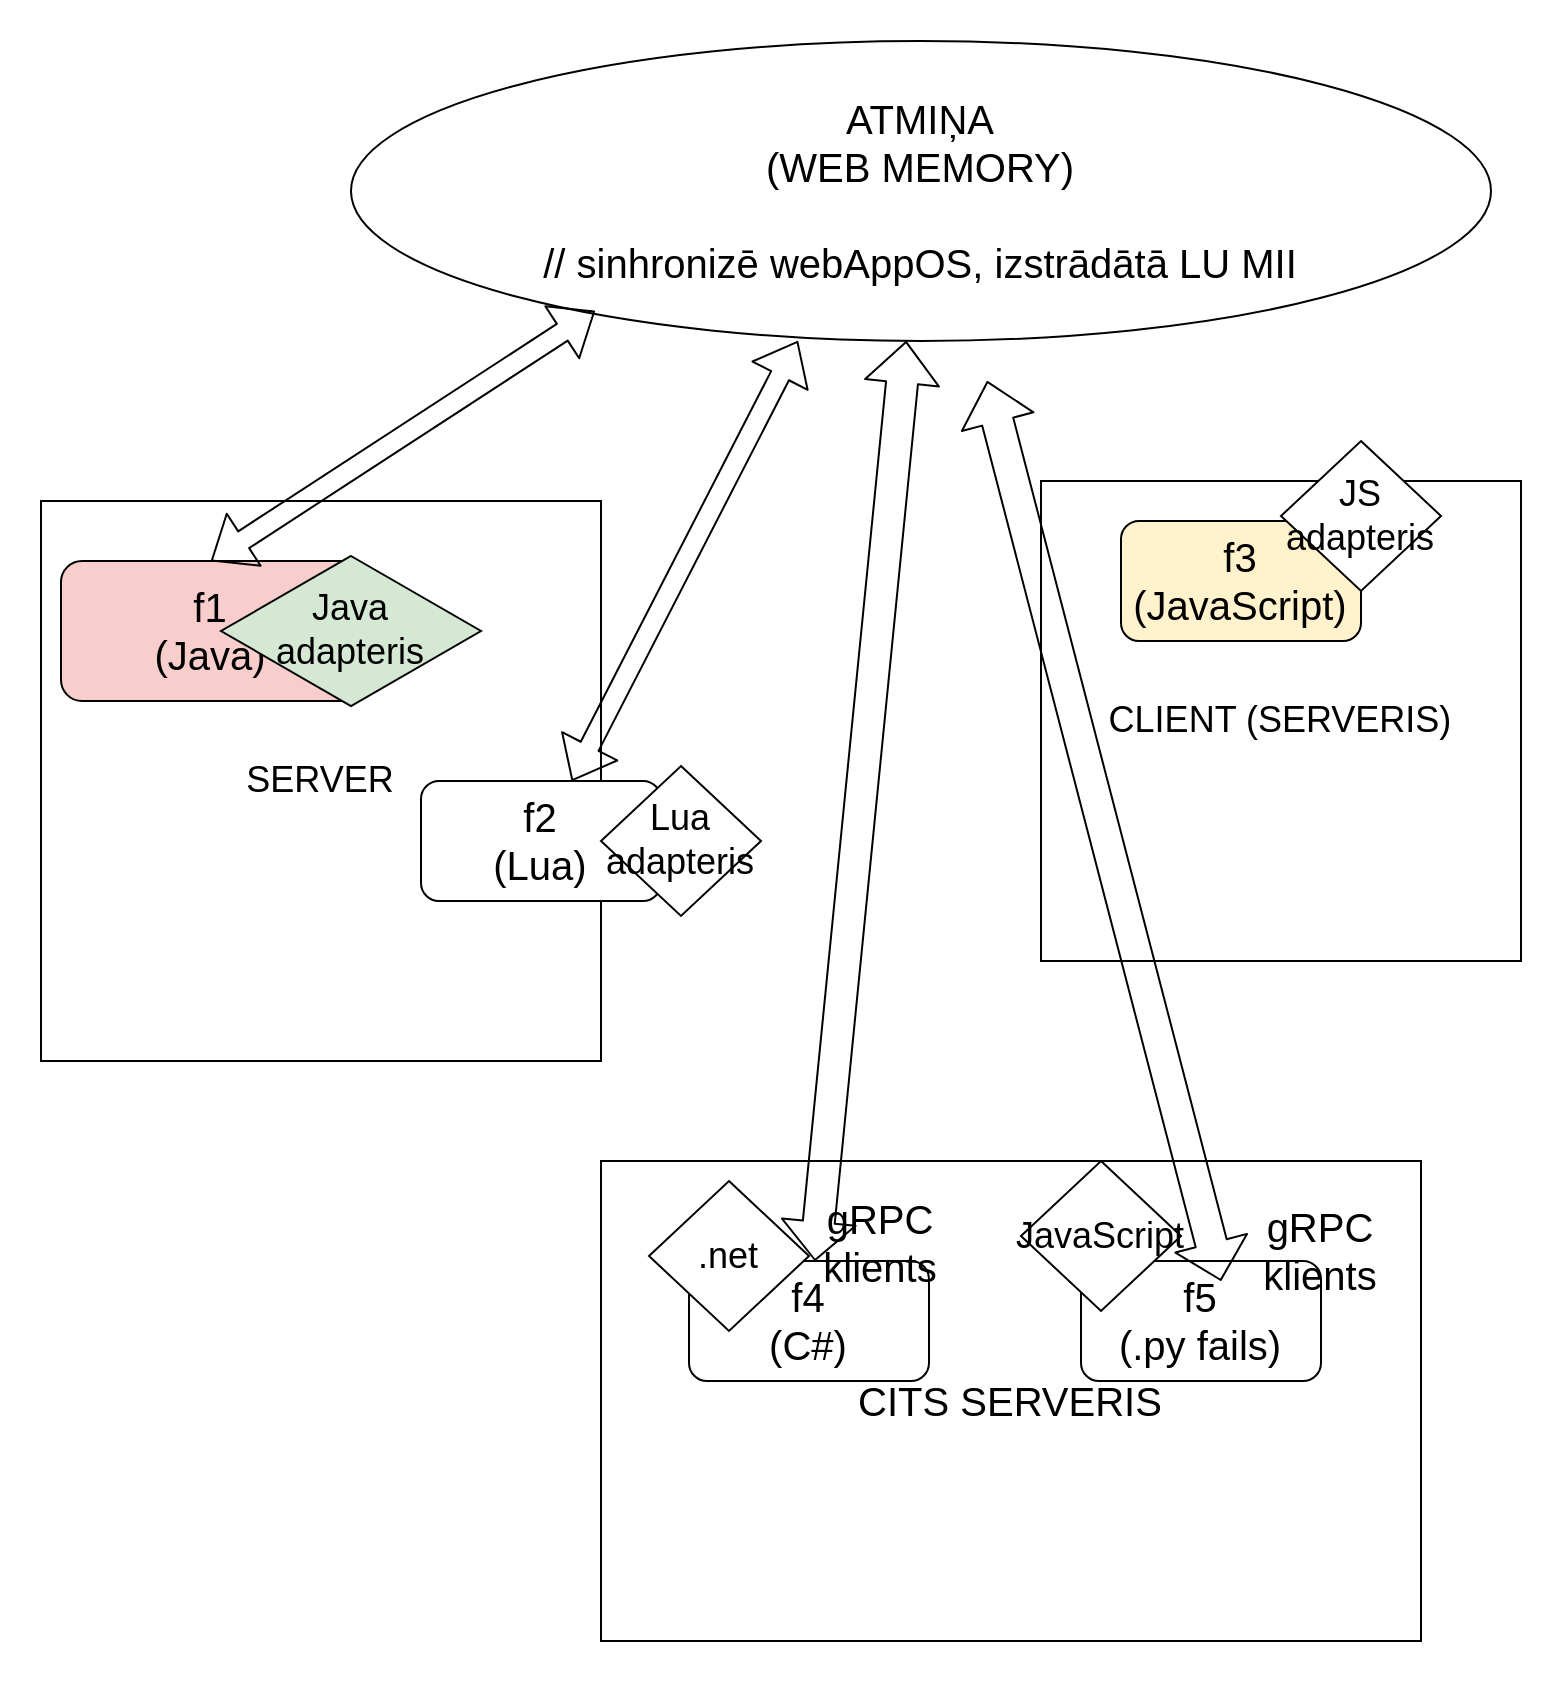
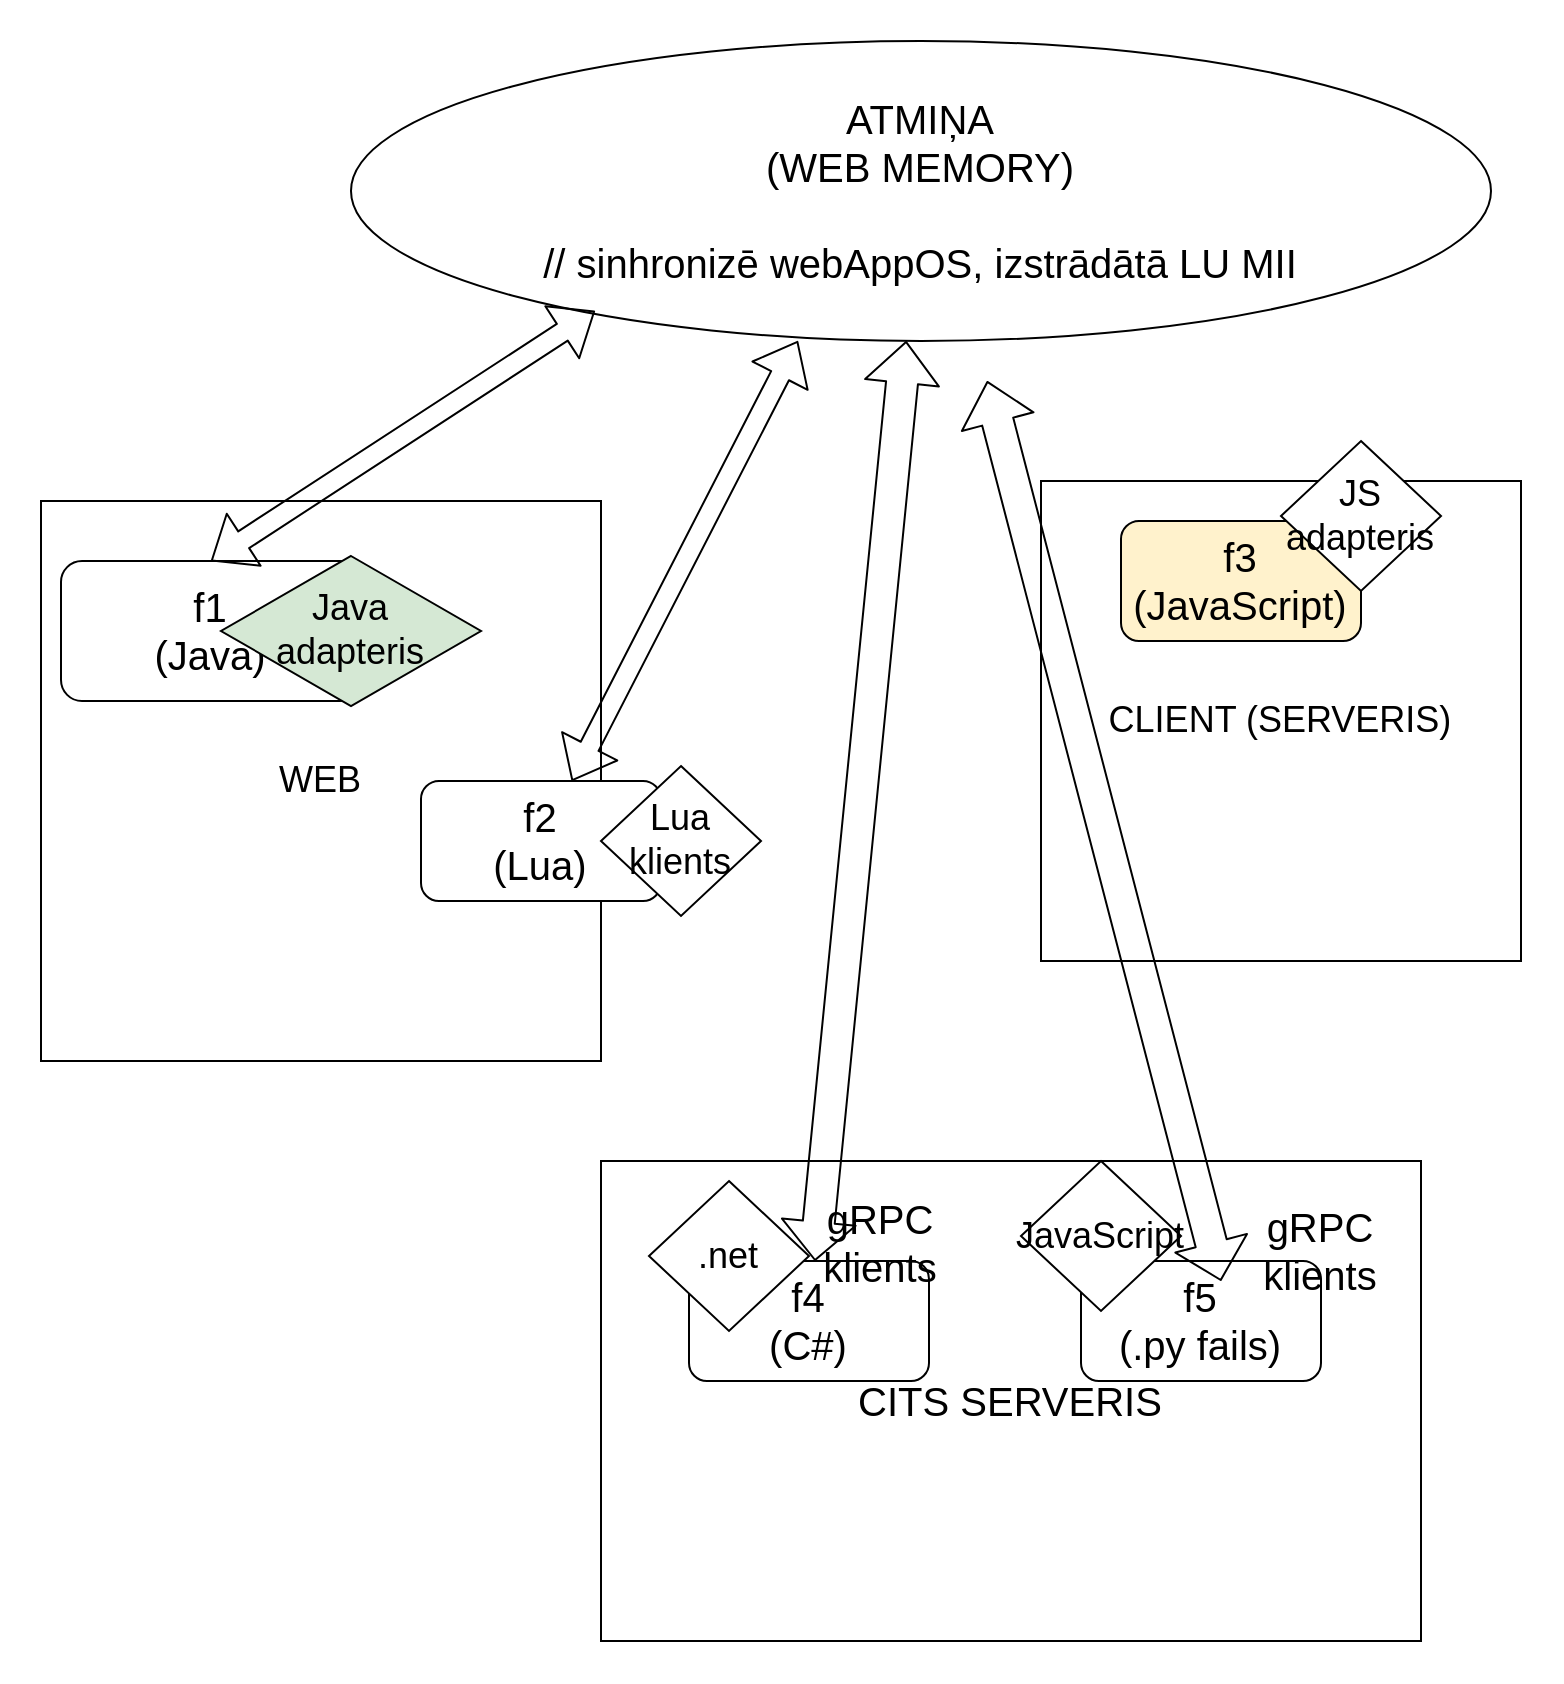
- <mxCell id="6" value="&lt;font style=&quot;font-size: 20px&quot;&gt;f1&lt;br&gt;(Java)&lt;br&gt;&lt;/font&gt;" style="rounded=1;whiteSpace=wrap;html=1;fillColor=#f8cecc;" parent="1" vertex="1"><mxGeometry x="30" y="280" width="150" height="70" as="geometry" /></mxCell>
+ <mxCell id="6" value="&lt;font style=&quot;font-size: 20px&quot;&gt;f1&lt;br&gt;(Java)&lt;br&gt;&lt;/font&gt;" style="rounded=1;whiteSpace=wrap;html=1;" parent="1" vertex="1"><mxGeometry x="30" y="280" width="150" height="70" as="geometry" /></mxCell>
- <mxCell id="3" value="&lt;font style=&quot;font-size: 18px&quot;&gt;SERVER&lt;/font&gt;" style="whiteSpace=wrap;html=1;aspect=fixed;" parent="1" vertex="1"><mxGeometry x="20" y="250" width="280" height="280" as="geometry" /></mxCell>
+ <mxCell id="3" value="&lt;font style=&quot;font-size: 18px&quot;&gt;WEB&lt;/font&gt;" style="whiteSpace=wrap;html=1;aspect=fixed;" parent="1" vertex="1"><mxGeometry x="20" y="250" width="280" height="280" as="geometry" /></mxCell>
- <mxCell id="10" value="&lt;font style=&quot;font-size: 18px&quot;&gt;Lua&lt;br&gt;adapteris&lt;/font&gt;" style="rhombus;whiteSpace=wrap;html=1;" parent="1" vertex="1"><mxGeometry x="300" y="382.5" width="80" height="75" as="geometry" /></mxCell>
+ <mxCell id="10" value="&lt;font style=&quot;font-size: 18px&quot;&gt;Lua&lt;br&gt;klients&lt;/font&gt;" style="rhombus;whiteSpace=wrap;html=1;" parent="1" vertex="1"><mxGeometry x="300" y="382.5" width="80" height="75" as="geometry" /></mxCell>
